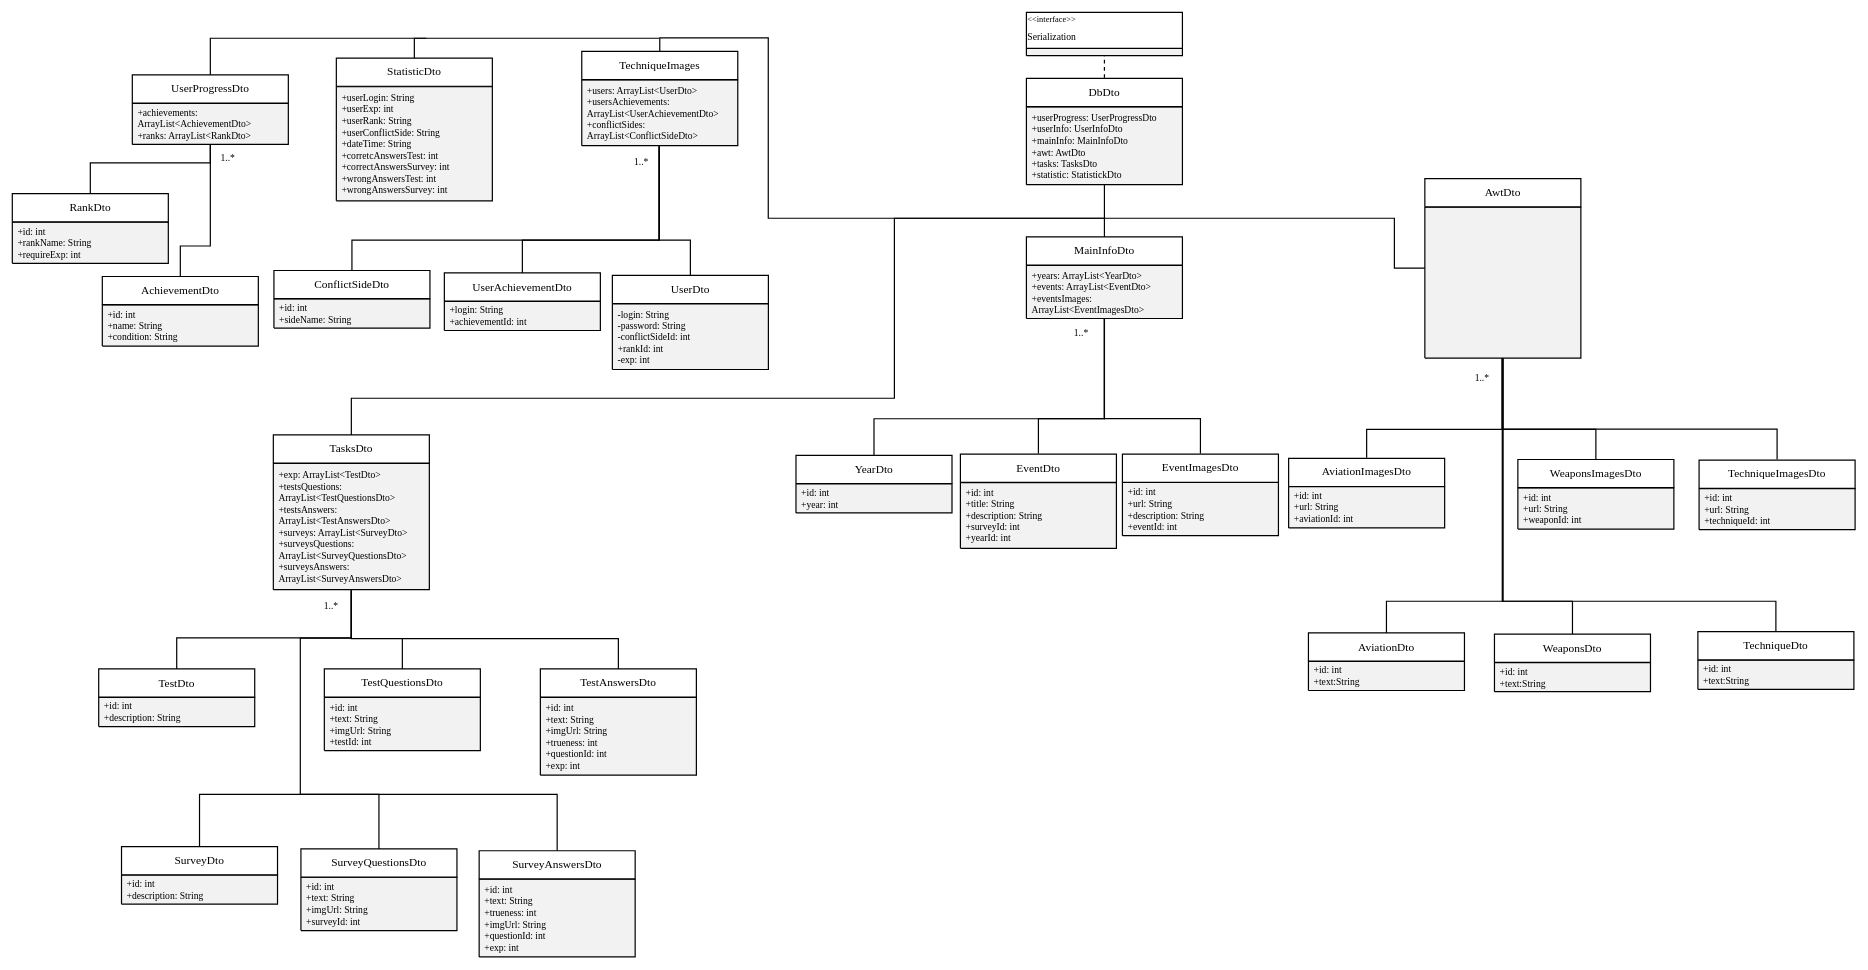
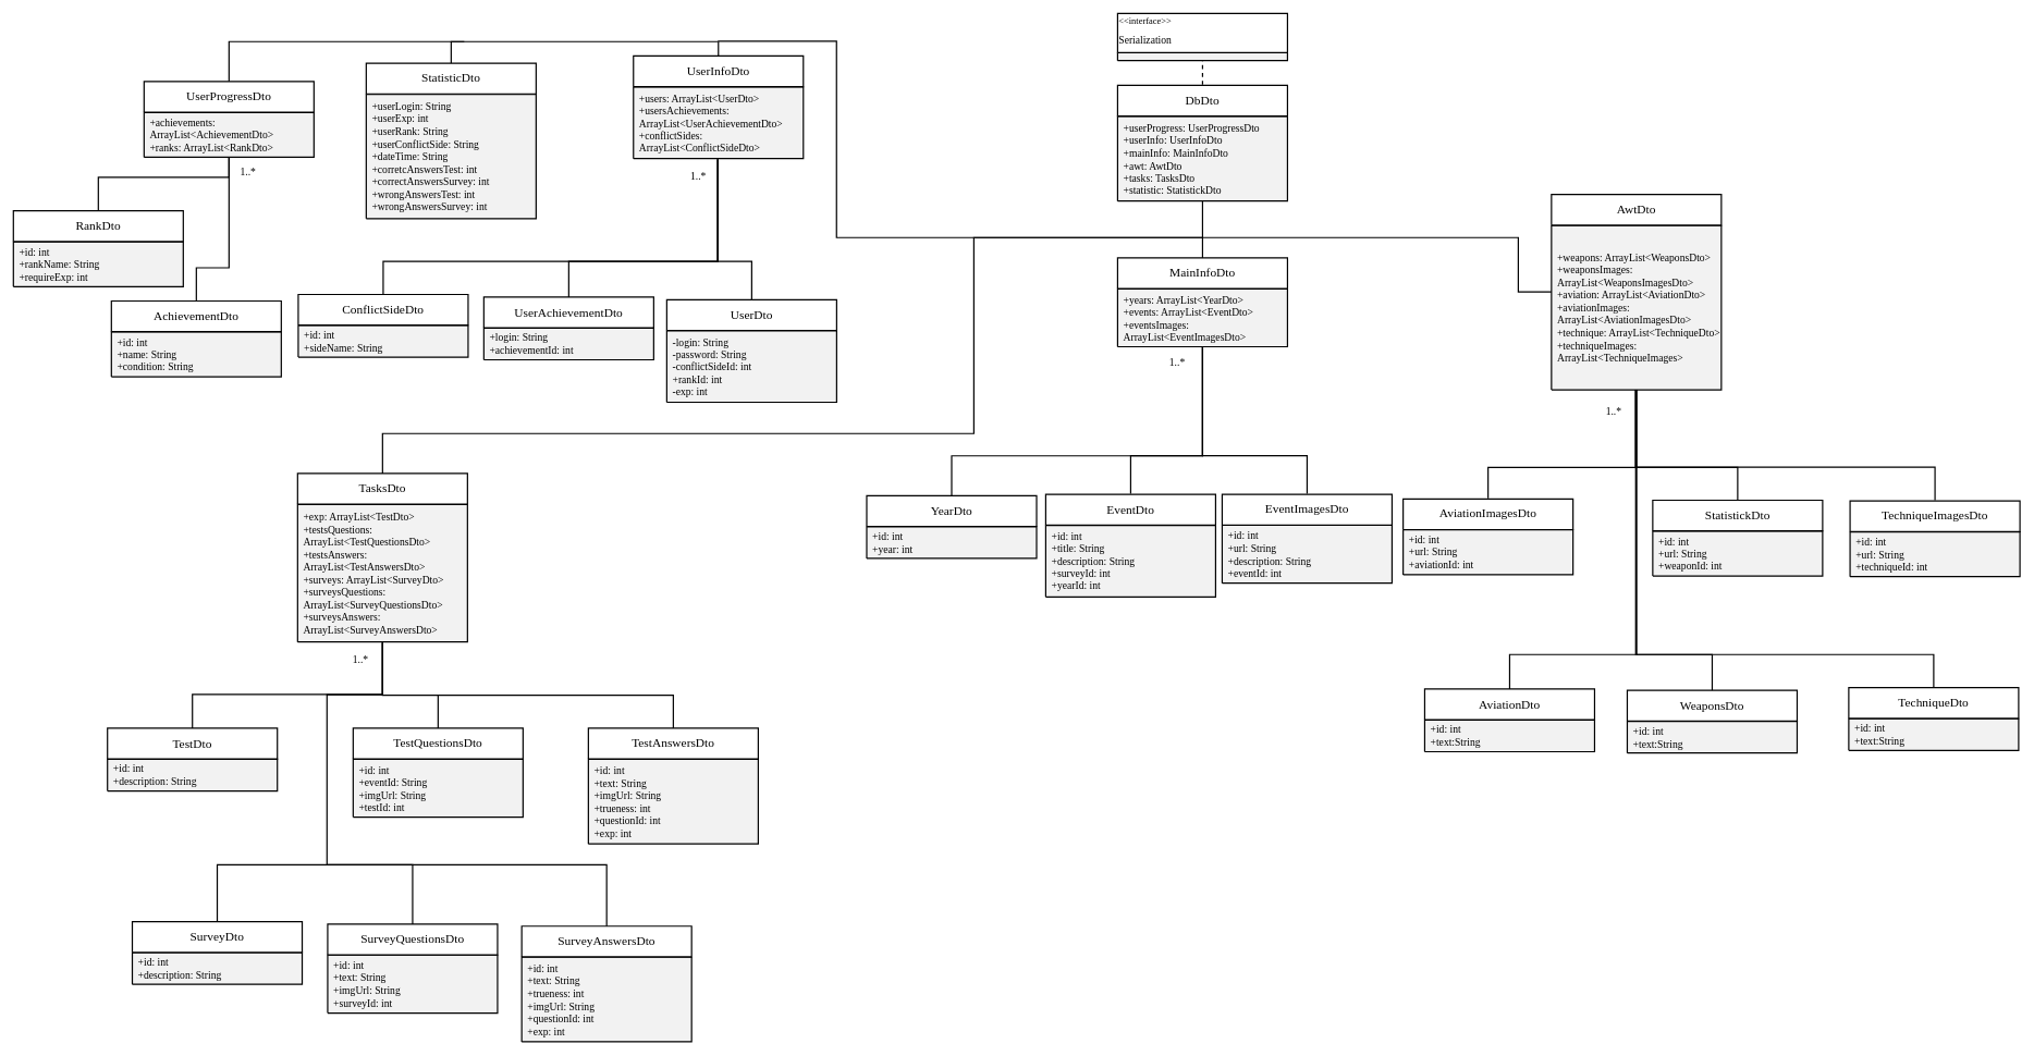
- <mxCell id="135" value="&lt;p style=&quot;align:center;margin-left:0;margin-right:0;margin-top:0px;margin-bottom:0px;text-indent:0;valign:middle;direction:ltr;&quot;&gt;&lt;font style=&quot;font-size:19px;font-family:Times New Roman;color:#000000;direction:ltr;letter-spacing:0px;line-height:120%;opacity:1&quot;&gt;TechniqueImages&lt;br/&gt;&lt;/font&gt;&lt;/p&gt;" style="text;vsdxID=282;fillColor=none;gradientColor=none;strokeColor=none;strokeWidth=2;spacingTop=3;spacingBottom=3;labelBackgroundColor=none;rounded=0;html=1;whiteSpace=wrap;verticalAlign=middle;align=center;;html=1;" parent="132" vertex="1"><mxGeometry y="-0.31" width="260" height="47.7" as="geometry" /></mxCell>
+ <mxCell id="135" value="&lt;p style=&quot;align:center;margin-left:0;margin-right:0;margin-top:0px;margin-bottom:0px;text-indent:0;valign:middle;direction:ltr;&quot;&gt;&lt;font style=&quot;font-size:19px;font-family:Times New Roman;color:#000000;direction:ltr;letter-spacing:0px;line-height:120%;opacity:1&quot;&gt;UserInfoDto&lt;br/&gt;&lt;/font&gt;&lt;/p&gt;" style="text;vsdxID=282;fillColor=none;gradientColor=none;strokeColor=none;strokeWidth=2;spacingTop=3;spacingBottom=3;labelBackgroundColor=none;rounded=0;html=1;whiteSpace=wrap;verticalAlign=middle;align=center;;html=1;" parent="132" vertex="1"><mxGeometry y="-0.31" width="260" height="47.7" as="geometry" /></mxCell>
+ <mxCell id="121" value="&lt;font style=&quot;font-size:16px;font-family:Times New Roman;color:#000000;direction:ltr;letter-spacing:0px;line-height:120%;opacity:1&quot;&gt;+weapons: ArrayList&amp;lt;WeaponsDto&amp;gt;&lt;br/&gt;+weaponsImages: ArrayList&amp;lt;WeaponsImagesDto&amp;gt;&lt;br/&gt;+aviation: ArrayList&amp;lt;AviationDto&amp;gt;&lt;br/&gt;+aviationImages: ArrayList&amp;lt;AviationImagesDto&amp;gt;&lt;br/&gt;+technique: ArrayList&amp;lt;TechniqueDto&amp;gt;&lt;br/&gt;+techniqueImages: ArrayList&amp;lt;TechniqueImages&amp;gt;&lt;br/&gt;&lt;/font&gt;" style="verticalAlign=middle;align=left;vsdxID=260;fillColor=#ffffff;gradientColor=none;fillOpacity=0;shape=stencil(nZBLDoAgDERP0z3SIyjew0SURgSD+Lu9kMZoXLhwN9N5bdMClrNpJg1SzDH4QW/URgNYgZTkjA4UkwJUgGXng+6DX1zLfmoymdXo1zxh5z6RO6Q42BWCfc2oJfdAr/AX/IH+BF/rk7hv7MjaZ/L+RirxJ1Gd);strokeColor=#000000;strokeWidth=2;spacingTop=-3;spacingBottom=-3;spacingLeft=3;spacingRight=-3;labelBackgroundColor=none;rounded=0;html=1;whiteSpace=wrap;" parent="1" vertex="1"><mxGeometry x="2378" y="348" width="252" height="243" as="geometry" /></mxCell>
- <mxCell id="90" value="&lt;p style=&quot;align:center;margin-left:0;margin-right:0;margin-top:0px;margin-bottom:0px;text-indent:0;valign:middle;direction:ltr;&quot;&gt;&lt;font style=&quot;font-size:19px;font-family:Times New Roman;color:#000000;direction:ltr;letter-spacing:0px;line-height:120%;opacity:1&quot;&gt;WeaponsImagesDto&lt;br/&gt;&lt;/font&gt;&lt;/p&gt;" style="text;vsdxID=164;fillColor=none;gradientColor=none;strokeColor=none;strokeWidth=2;spacingTop=3;spacingBottom=3;labelBackgroundColor=none;rounded=0;html=1;whiteSpace=wrap;verticalAlign=middle;align=center;;html=1;" parent="87" vertex="1"><mxGeometry y="-0.67" width="260" height="47.7" as="geometry" /></mxCell>
+ <mxCell id="90" value="&lt;p style=&quot;align:center;margin-left:0;margin-right:0;margin-top:0px;margin-bottom:0px;text-indent:0;valign:middle;direction:ltr;&quot;&gt;&lt;font style=&quot;font-size:19px;font-family:Times New Roman;color:#000000;direction:ltr;letter-spacing:0px;line-height:120%;opacity:1&quot;&gt;StatistickDto&lt;br/&gt;&lt;/font&gt;&lt;/p&gt;" style="text;vsdxID=164;fillColor=none;gradientColor=none;strokeColor=none;strokeWidth=2;spacingTop=3;spacingBottom=3;labelBackgroundColor=none;rounded=0;html=1;whiteSpace=wrap;verticalAlign=middle;align=center;;html=1;" parent="87" vertex="1"><mxGeometry y="-0.67" width="260" height="47.7" as="geometry" /></mxCell>
- <mxCell id="111" value="&lt;font style=&quot;font-size:16px;font-family:Times New Roman;color:#000000;direction:ltr;letter-spacing:0px;line-height:120%;opacity:1&quot;&gt;+id: int&lt;br/&gt;+text: String&lt;br/&gt;+imgUrl: String&lt;br/&gt;+testId: int&lt;br/&gt;&lt;/font&gt;" style="verticalAlign=middle;align=left;vsdxID=227;fillColor=#ffffff;gradientColor=none;fillOpacity=0;shape=stencil(nZBLDoAgDERP0z3SIyjew0SURgSD+Lu9kMZoXLhwN9N5bdMClrNpJg1SzDH4QW/URgNYgZTkjA4UkwJUgGXng+6DX1zLfmoymdXo1zxh5z6RO6Q42BWCfc2oJfdAr/AX/IH+BF/rk7hv7MjaZ/L+RirxJ1Gd);strokeColor=#000000;strokeWidth=2;spacingTop=-3;spacingBottom=-3;spacingLeft=3;spacingRight=-3;labelBackgroundColor=none;rounded=0;html=1;whiteSpace=wrap;" parent="1" vertex="1"><mxGeometry x="544" y="1166" width="252" height="81" as="geometry" /></mxCell>
+ <mxCell id="111" value="&lt;font style=&quot;font-size:16px;font-family:Times New Roman;color:#000000;direction:ltr;letter-spacing:0px;line-height:120%;opacity:1&quot;&gt;+id: int&lt;br/&gt;+eventId: String&lt;br/&gt;+imgUrl: String&lt;br/&gt;+testId: int&lt;br/&gt;&lt;/font&gt;" style="verticalAlign=middle;align=left;vsdxID=227;fillColor=#ffffff;gradientColor=none;fillOpacity=0;shape=stencil(nZBLDoAgDERP0z3SIyjew0SURgSD+Lu9kMZoXLhwN9N5bdMClrNpJg1SzDH4QW/URgNYgZTkjA4UkwJUgGXng+6DX1zLfmoymdXo1zxh5z6RO6Q42BWCfc2oJfdAr/AX/IH+BF/rk7hv7MjaZ/L+RirxJ1Gd);strokeColor=#000000;strokeWidth=2;spacingTop=-3;spacingBottom=-3;spacingLeft=3;spacingRight=-3;labelBackgroundColor=none;rounded=0;html=1;whiteSpace=wrap;" parent="1" vertex="1"><mxGeometry x="544" y="1166" width="252" height="81" as="geometry" /></mxCell>
